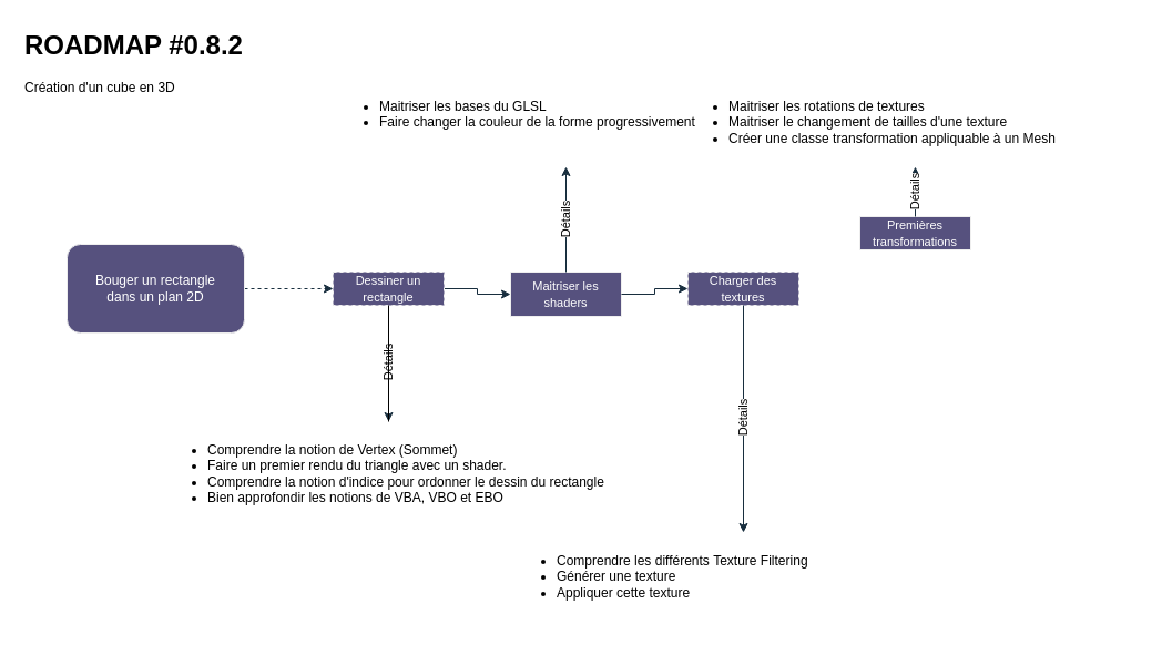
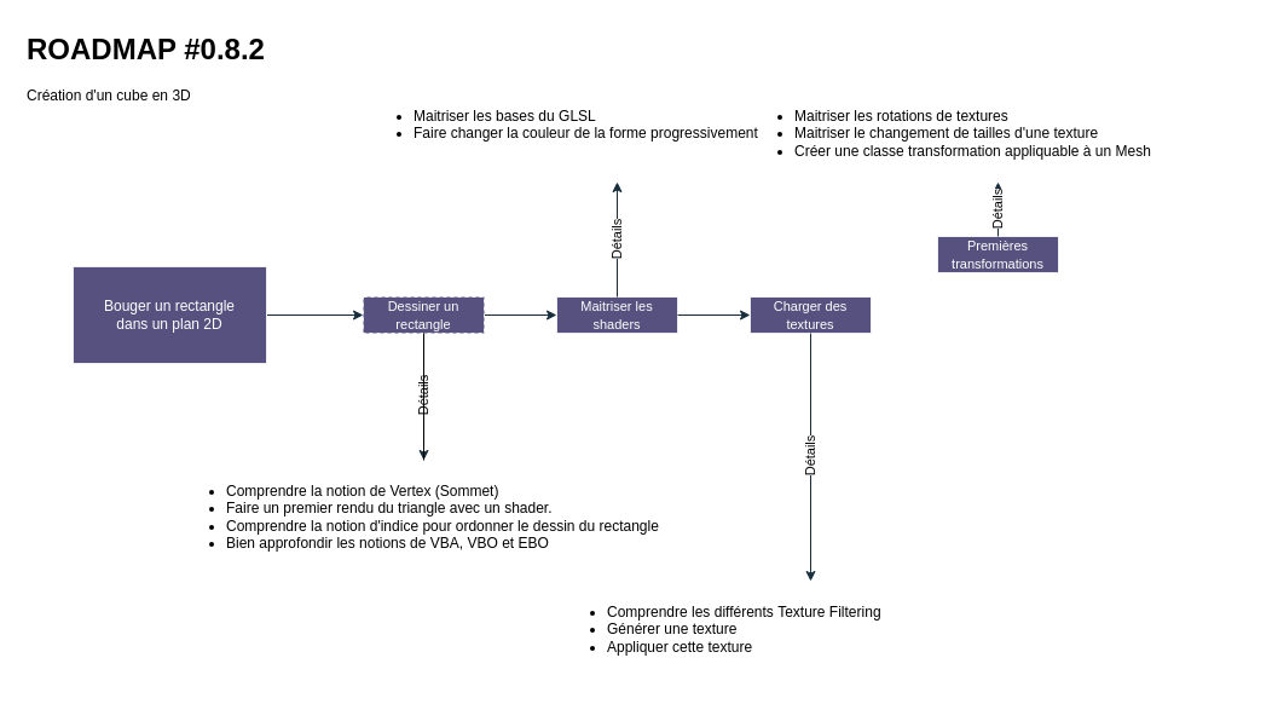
- <mxCell id="3" value="Bouger un rectangle&lt;div&gt;dans un plan 2D&lt;/div&gt;" style="whiteSpace=wrap;html=1;labelBackgroundColor=none;fillColor=#56517E;strokeColor=#EEEEEE;fontColor=#FFFFFF;rounded=1;" vertex="1" parent="1"><mxGeometry x="60" y="220" width="160" height="80" as="geometry" /></mxCell>
+ <mxCell id="3" value="Bouger un rectangle&lt;div&gt;dans un plan 2D&lt;/div&gt;" style="rounded=0;whiteSpace=wrap;html=1;labelBackgroundColor=none;fillColor=#56517E;strokeColor=#EEEEEE;fontColor=#FFFFFF;" vertex="1" parent="1"><mxGeometry x="60" y="220" width="160" height="80" as="geometry" /></mxCell>
- <mxCell id="2" value="" style="edgeStyle=orthogonalEdgeStyle;rounded=0;orthogonalLoop=1;jettySize=auto;html=1;labelBackgroundColor=none;strokeColor=#182E3E;fontColor=default;dashed=1;" edge="1" parent="1" source="3" target="6"><mxGeometry relative="1" as="geometry" /></mxCell>
+ <mxCell id="2" value="" style="edgeStyle=orthogonalEdgeStyle;rounded=0;orthogonalLoop=1;jettySize=auto;html=1;labelBackgroundColor=none;strokeColor=#182E3E;fontColor=default;" edge="1" parent="1" source="3" target="6"><mxGeometry relative="1" as="geometry" /></mxCell>
- <mxCell id="14" value="&lt;span style=&quot;font-size: 11px;&quot;&gt;Charger des textures&lt;/span&gt;" style="rounded=0;whiteSpace=wrap;html=1;align=center;labelBackgroundColor=none;fillColor=#56517E;strokeColor=#EEEEEE;fontColor=#FFFFFF;dashed=1;" vertex="1" parent="1"><mxGeometry x="620" y="245" width="100" height="30" as="geometry" /></mxCell>
+ <mxCell id="14" value="&lt;span style=&quot;font-size: 11px;&quot;&gt;Charger des textures&lt;/span&gt;" style="rounded=0;whiteSpace=wrap;html=1;align=center;labelBackgroundColor=none;fillColor=#56517E;strokeColor=#EEEEEE;fontColor=#FFFFFF;" vertex="1" parent="1"><mxGeometry x="620" y="245" width="100" height="30" as="geometry" /></mxCell>
- <mxCell id="7" value="&lt;span style=&quot;font-size: 11px;&quot;&gt;Maitriser les shaders&lt;/span&gt;" style="rounded=0;whiteSpace=wrap;html=1;align=center;labelBackgroundColor=none;fillColor=#56517E;strokeColor=#EEEEEE;fontColor=#FFFFFF;" vertex="1" parent="1"><mxGeometry x="460" y="245" width="100" height="40" as="geometry" /></mxCell>
+ <mxCell id="7" value="&lt;span style=&quot;font-size: 11px;&quot;&gt;Maitriser les shaders&lt;/span&gt;" style="rounded=0;whiteSpace=wrap;html=1;align=center;labelBackgroundColor=none;fillColor=#56517E;strokeColor=#EEEEEE;fontColor=#FFFFFF;" vertex="1" parent="1"><mxGeometry x="460" y="245" width="100" height="30" as="geometry" /></mxCell>
